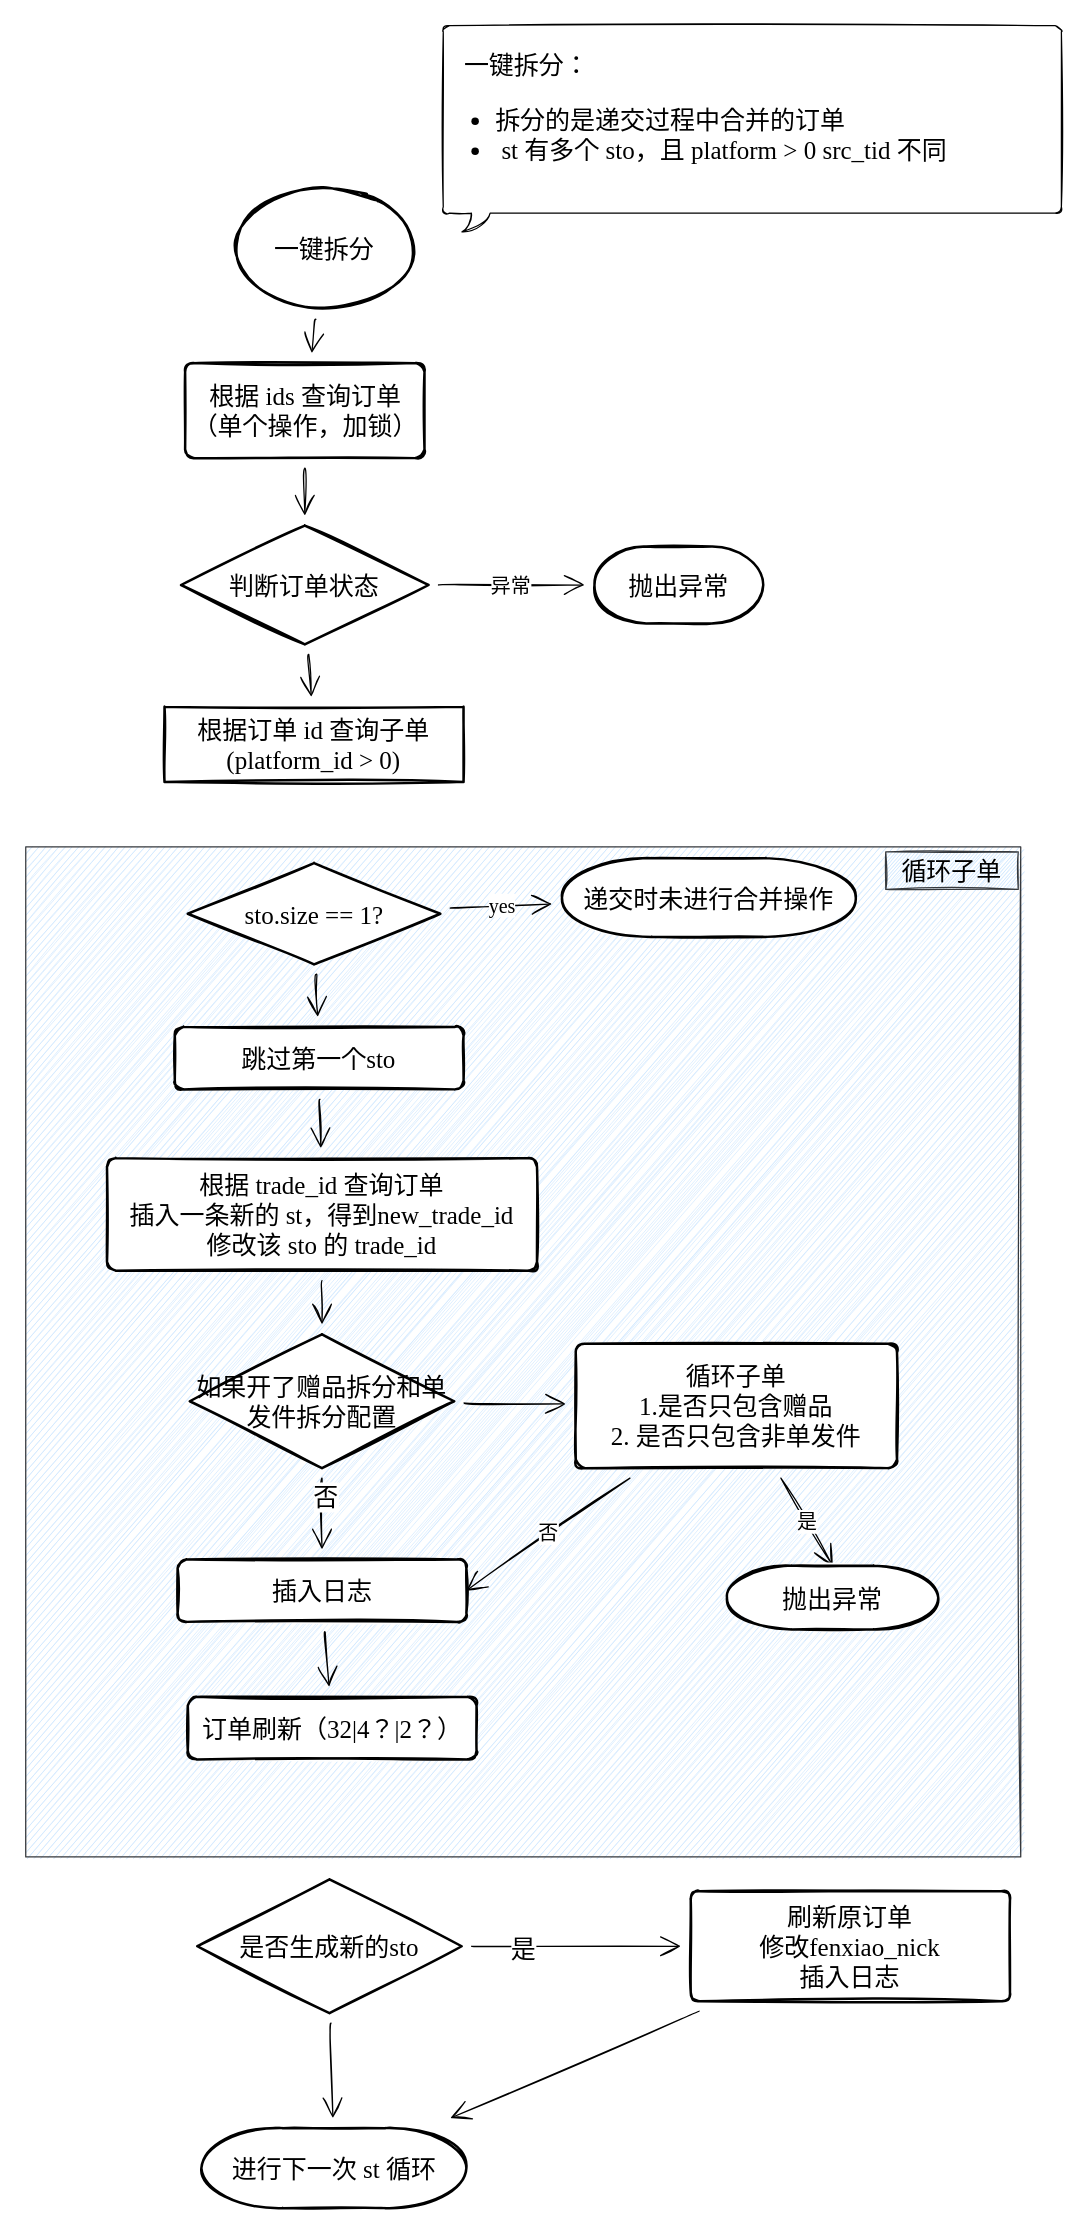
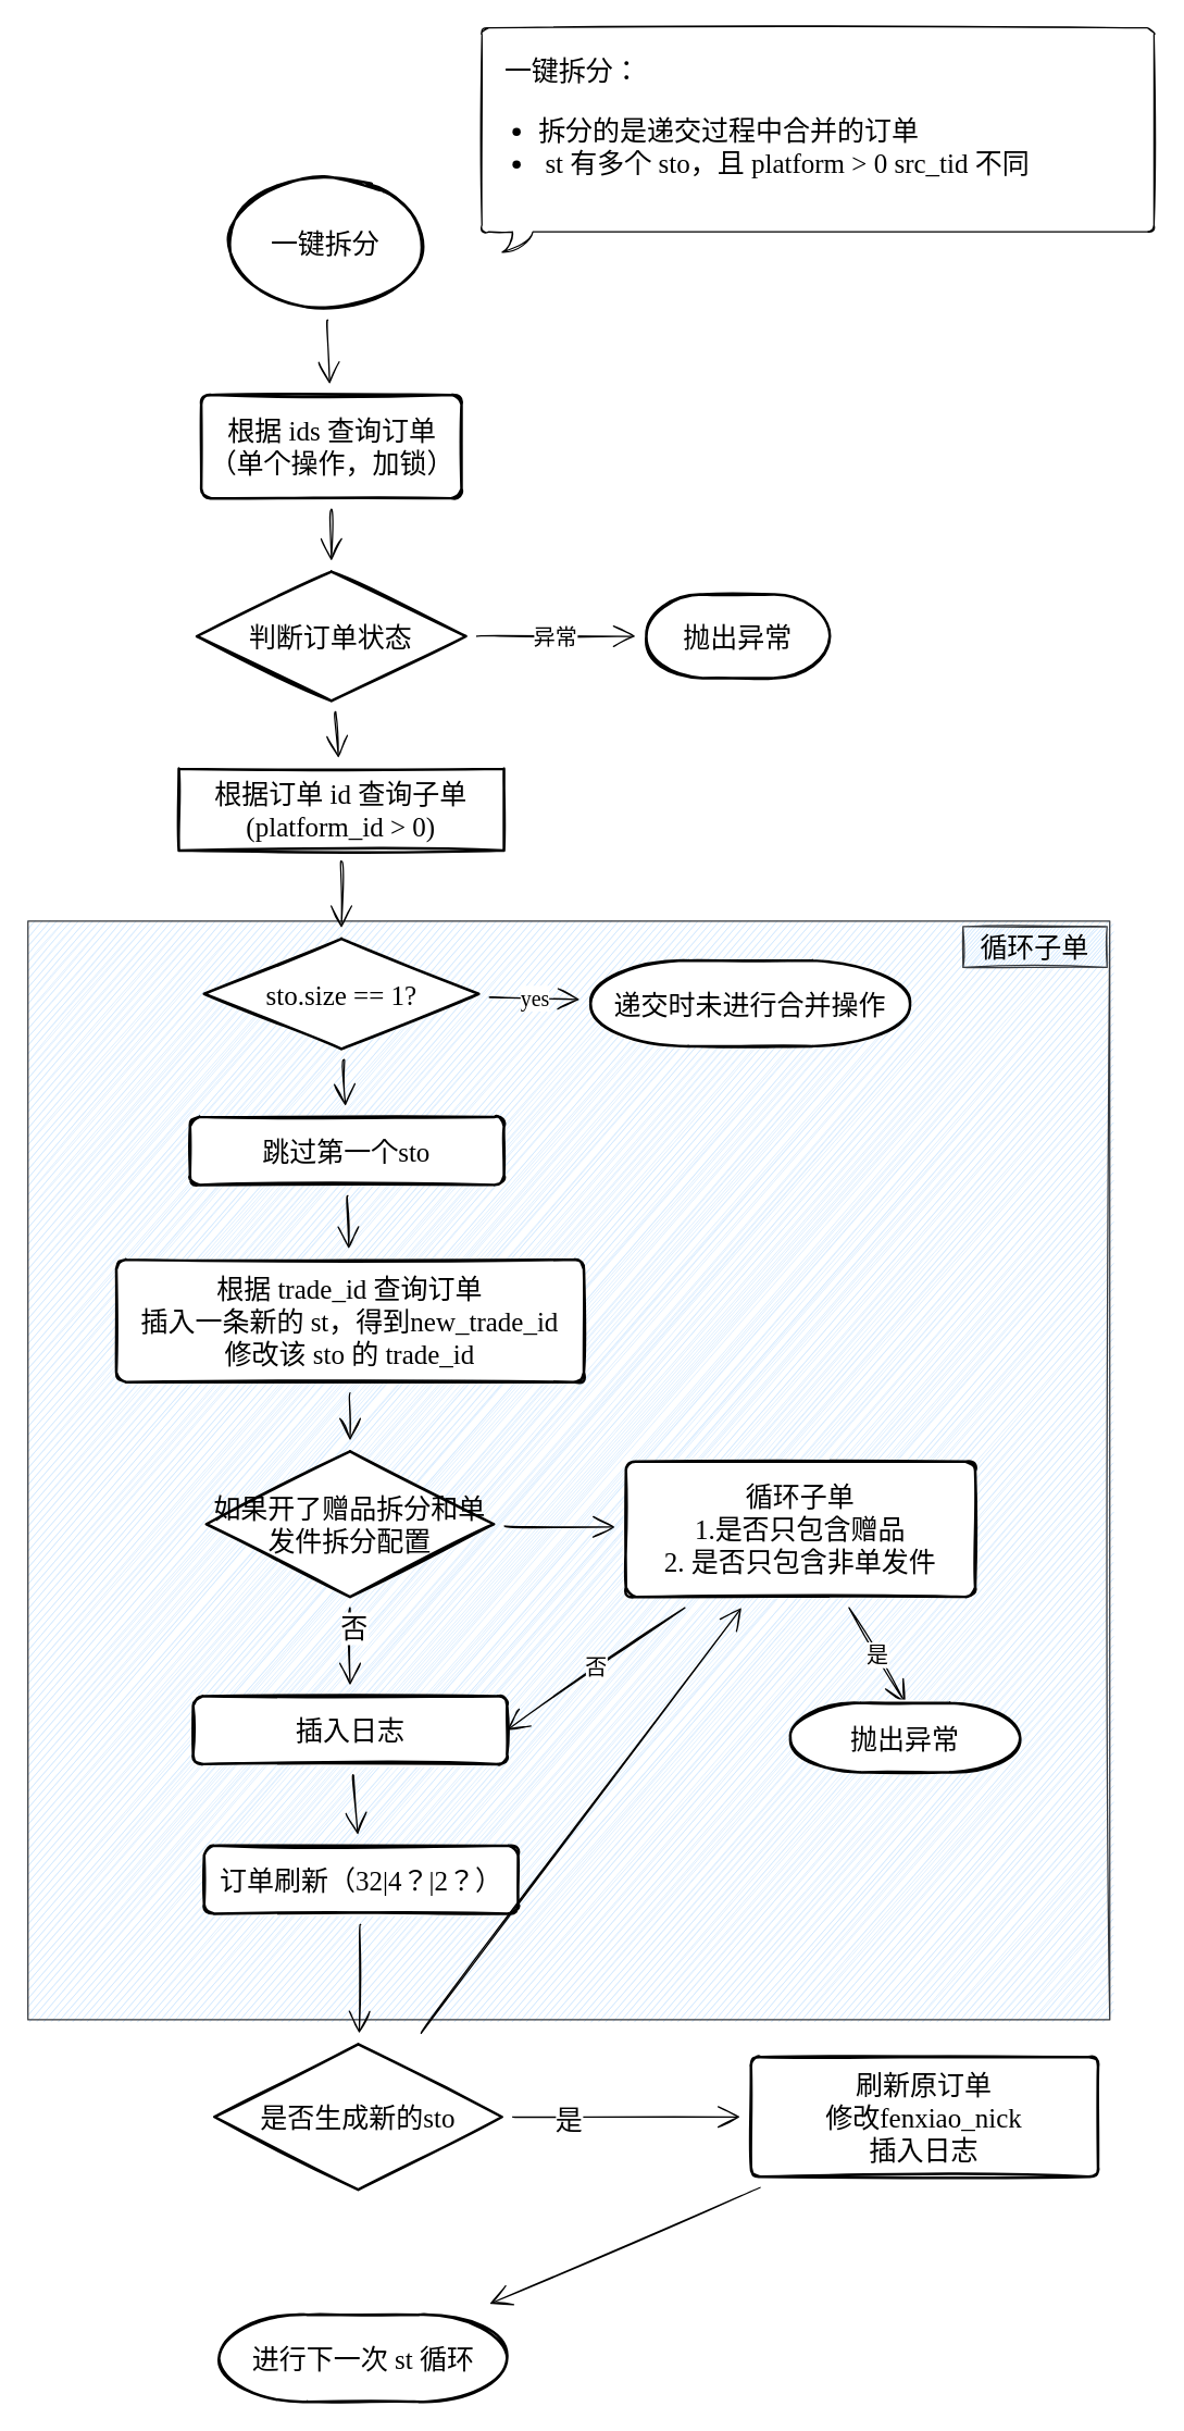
- <mxCell id="6" value="一键拆分" style="strokeWidth=2;html=1;shape=mxgraph.flowchart.start_2;whiteSpace=wrap;sketch=1;hachureGap=4;fontFamily=Architects Daughter;fontSource=https%3A%2F%2Ffonts.googleapis.com%2Fcss%3Ffamily%3DArchitects%2BDaughter;fontSize=20;" parent="1" vertex="1"><mxGeometry x="184" y="149" width="150" height="98" as="geometry" /></mxCell>
+ <mxCell id="6" value="一键拆分" style="strokeWidth=2;html=1;shape=mxgraph.flowchart.start_2;whiteSpace=wrap;sketch=1;hachureGap=4;fontFamily=Architects Daughter;fontSource=https%3A%2F%2Ffonts.googleapis.com%2Fcss%3Ffamily%3DArchitects%2BDaughter;fontSize=20;" parent="1" vertex="1"><mxGeometry x="164" y="129" width="150" height="98" as="geometry" /></mxCell>
+ <mxCell id="11" value="" style="edgeStyle=none;curved=1;rounded=0;sketch=1;hachureGap=4;orthogonalLoop=1;jettySize=auto;html=1;fontFamily=Architects Daughter;fontSource=https%3A%2F%2Ffonts.googleapis.com%2Fcss%3Ffamily%3DArchitects%2BDaughter;fontSize=16;endArrow=open;startSize=14;endSize=14;sourcePerimeterSpacing=8;targetPerimeterSpacing=8;" parent="1" source="12" target="16" edge="1"><mxGeometry relative="1" as="geometry" /></mxCell>
- <mxCell id="17" value="递交时未进行合并操作" style="strokeWidth=2;html=1;shape=mxgraph.flowchart.terminator;whiteSpace=wrap;sketch=1;hachureGap=4;fontFamily=Architects Daughter;fontSource=https%3A%2F%2Ffonts.googleapis.com%2Fcss%3Ffamily%3DArchitects%2BDaughter;fontSize=20;" parent="1" vertex="1"><mxGeometry x="449" y="686" width="235" height="63" as="geometry" /></mxCell>
+ <mxCell id="17" value="递交时未进行合并操作" style="strokeWidth=2;html=1;shape=mxgraph.flowchart.terminator;whiteSpace=wrap;sketch=1;hachureGap=4;fontFamily=Architects Daughter;fontSource=https%3A%2F%2Ffonts.googleapis.com%2Fcss%3Ffamily%3DArchitects%2BDaughter;fontSize=20;" parent="1" vertex="1"><mxGeometry x="434" y="706" width="235" height="63" as="geometry" /></mxCell>
+ <mxCell id="28" value="" style="edgeStyle=none;curved=1;rounded=0;sketch=1;hachureGap=4;orthogonalLoop=1;jettySize=auto;html=1;fontFamily=Architects Daughter;fontSource=https%3A%2F%2Ffonts.googleapis.com%2Fcss%3Ffamily%3DArchitects%2BDaughter;fontSize=16;endArrow=open;startSize=14;endSize=14;sourcePerimeterSpacing=8;targetPerimeterSpacing=8;" parent="1" source="29" target="39" edge="1"><mxGeometry relative="1" as="geometry" /></mxCell>
- <mxCell id="38" value="" style="edgeStyle=none;curved=1;rounded=0;sketch=1;hachureGap=4;orthogonalLoop=1;jettySize=auto;html=1;fontFamily=Architects Daughter;fontSource=https%3A%2F%2Ffonts.googleapis.com%2Fcss%3Ffamily%3DArchitects%2BDaughter;fontSize=16;endArrow=open;startSize=14;endSize=14;sourcePerimeterSpacing=8;targetPerimeterSpacing=8;" parent="1" source="39" target="40" edge="1"><mxGeometry relative="1" as="geometry" /></mxCell>
+ <mxCell id="38" value="" style="edgeStyle=none;curved=1;rounded=0;sketch=1;hachureGap=4;orthogonalLoop=1;jettySize=auto;html=1;fontFamily=Architects Daughter;fontSource=https%3A%2F%2Ffonts.googleapis.com%2Fcss%3Ffamily%3DArchitects%2BDaughter;fontSize=16;endArrow=open;startSize=14;endSize=14;sourcePerimeterSpacing=8;targetPerimeterSpacing=8;" parent="1" source="39" target="32" edge="1"><mxGeometry relative="1" as="geometry" /></mxCell>
